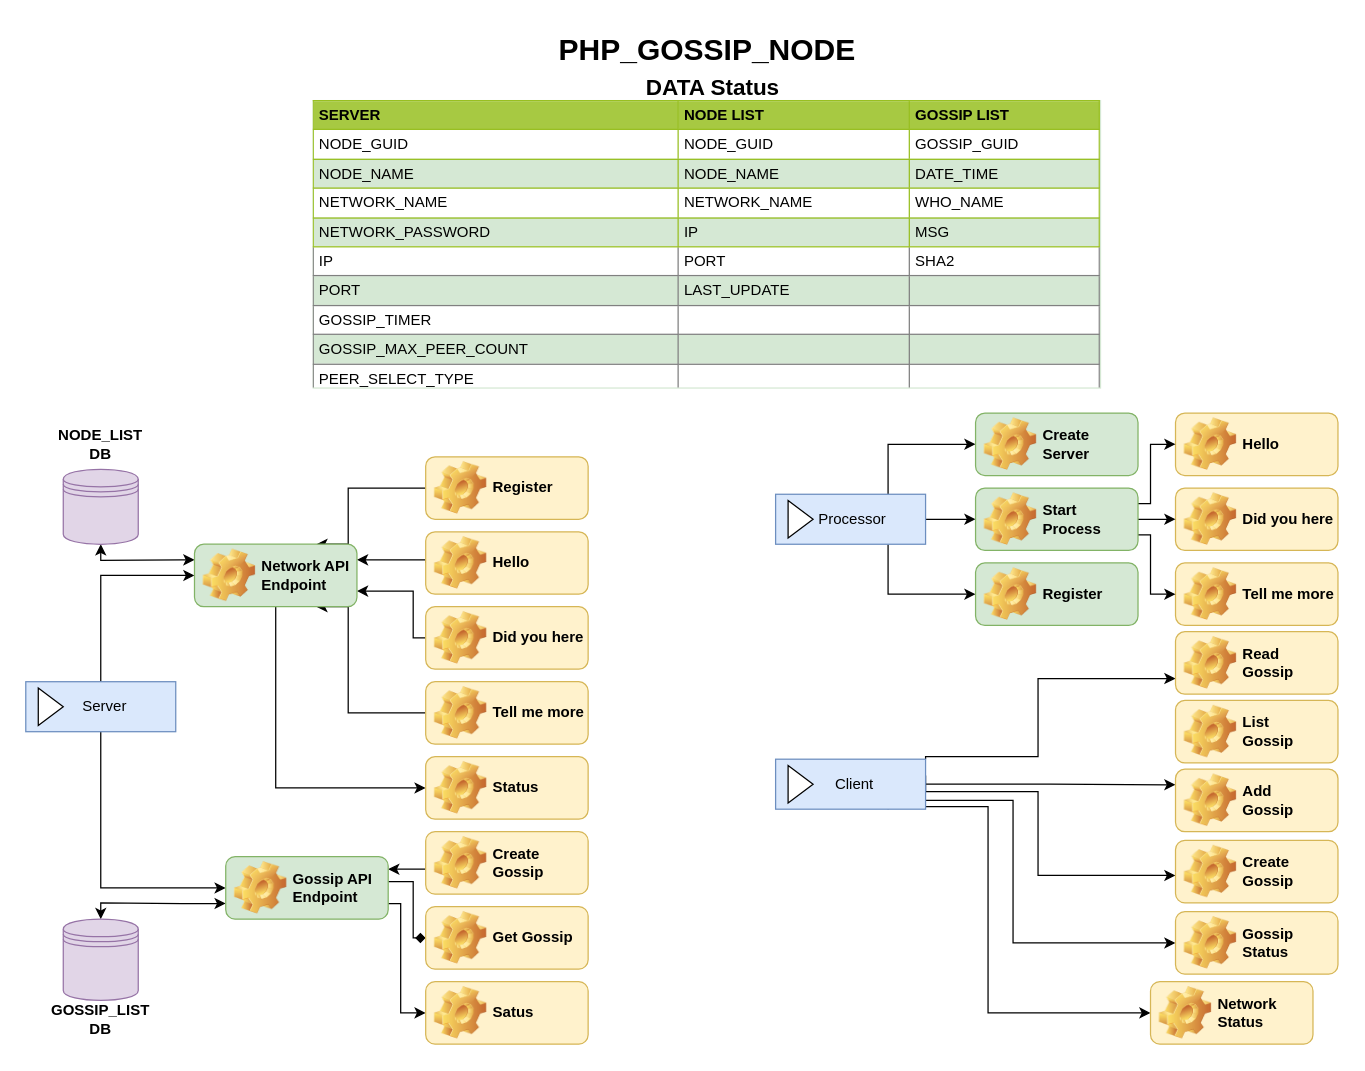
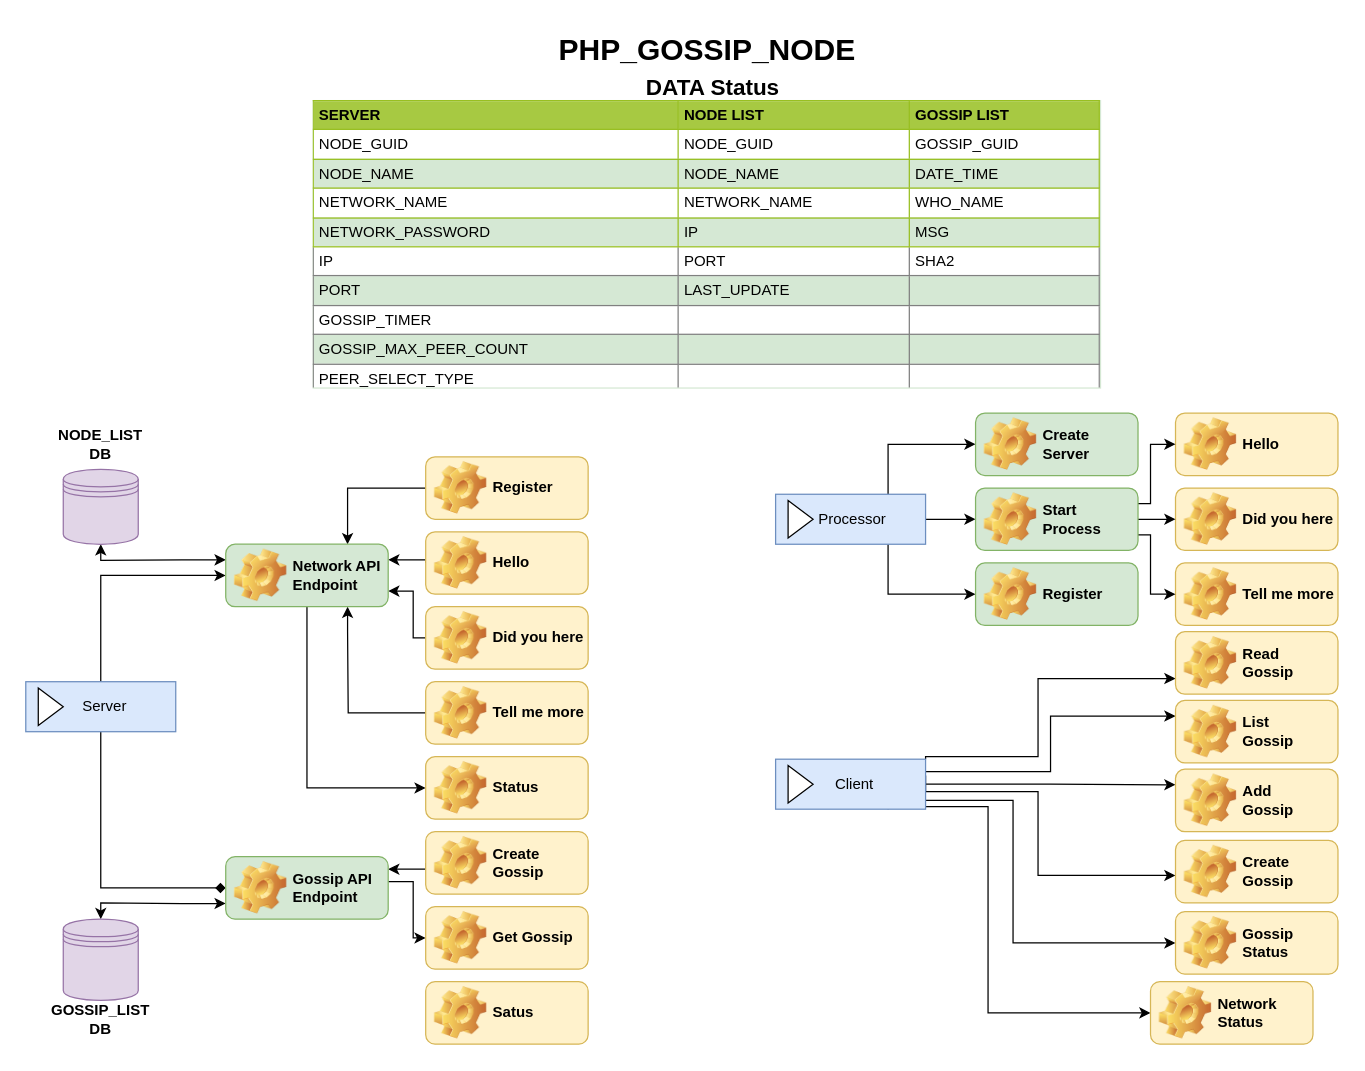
- <mxCell id="39" value="Network API&amp;nbsp;&lt;br&gt;Endpoint" style="label;whiteSpace=wrap;html=1;image=img/clipart/Gear_128x128.png;fillColor=#d5e8d4;strokeColor=#82b366;" parent="1" vertex="1"><mxGeometry x="155" y="435" width="130" height="50" as="geometry" /></mxCell>
+ <mxCell id="39" value="Network API&amp;nbsp;&lt;br&gt;Endpoint" style="label;whiteSpace=wrap;html=1;image=img/clipart/Gear_128x128.png;fillColor=#d5e8d4;strokeColor=#82b366;" parent="1" vertex="1"><mxGeometry x="180" y="435" width="130" height="50" as="geometry" /></mxCell>
+ <mxCell id="15" style="edgeStyle=orthogonalEdgeStyle;rounded=0;orthogonalLoop=1;jettySize=auto;html=1;exitX=1;exitY=0.25;exitDx=0;exitDy=0;entryX=0;entryY=0.25;entryDx=0;entryDy=0;" edge="1" parent="1" source="17" target="59"><mxGeometry relative="1" as="geometry"><Array as="points"><mxPoint x="840" y="617" /><mxPoint x="840" y="573" /></Array></mxGeometry></mxCell>
- <mxCell id="7" style="edgeStyle=orthogonalEdgeStyle;rounded=0;orthogonalLoop=1;jettySize=auto;html=1;entryX=0;entryY=0.5;entryDx=0;entryDy=0;" parent="1" source="8" target="44" edge="1"><mxGeometry relative="1" as="geometry"><Array as="points"><mxPoint x="80" y="710" /></Array></mxGeometry></mxCell>
+ <mxCell id="7" style="edgeStyle=orthogonalEdgeStyle;rounded=0;orthogonalLoop=1;jettySize=auto;html=1;entryX=0;entryY=0.5;entryDx=0;entryDy=0;endArrow=diamond;" parent="1" source="8" target="44" edge="1"><mxGeometry relative="1" as="geometry"><Array as="points"><mxPoint x="80" y="710" /></Array></mxGeometry></mxCell>
- <mxCell id="41" style="edgeStyle=orthogonalEdgeStyle;rounded=0;orthogonalLoop=1;jettySize=auto;html=1;entryX=0;entryY=0.5;entryDx=0;entryDy=0;startArrow=none;startFill=0;endArrow=diamond;endFill=1;" parent="1" source="44" target="46" edge="1"><mxGeometry relative="1" as="geometry"><Array as="points"><mxPoint x="330" y="705" /><mxPoint x="330" y="750" /></Array></mxGeometry></mxCell>
+ <mxCell id="41" style="edgeStyle=orthogonalEdgeStyle;rounded=0;orthogonalLoop=1;jettySize=auto;html=1;entryX=0;entryY=0.5;entryDx=0;entryDy=0;startArrow=none;startFill=0;endArrow=classic;endFill=1;" parent="1" source="44" target="46" edge="1"><mxGeometry relative="1" as="geometry"><Array as="points"><mxPoint x="330" y="705" /><mxPoint x="330" y="750" /></Array></mxGeometry></mxCell>
- <mxCell id="42" style="edgeStyle=orthogonalEdgeStyle;rounded=0;orthogonalLoop=1;jettySize=auto;html=1;exitX=1;exitY=0.75;exitDx=0;exitDy=0;entryX=0;entryY=0.5;entryDx=0;entryDy=0;startArrow=none;startFill=0;endArrow=classic;endFill=1;" parent="1" source="44" target="49" edge="1"><mxGeometry relative="1" as="geometry"><Array as="points"><mxPoint x="320" y="723" /><mxPoint x="320" y="810" /></Array></mxGeometry></mxCell>
